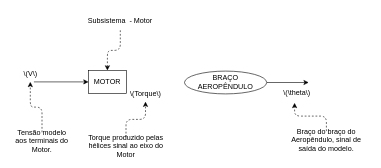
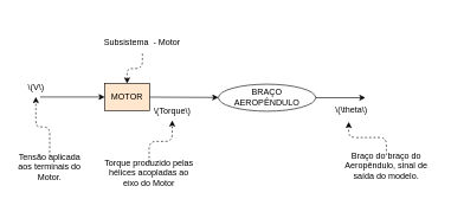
- <mxCell id="11" value="Subsistema&amp;nbsp; - Motor" style="text;html=1;strokeColor=none;fillColor=none;align=center;verticalAlign=middle;whiteSpace=wrap;rounded=0;" vertex="1" parent="1"><mxGeometry x="132" y="20" width="136" height="30" as="geometry" /></mxCell>
+ <mxCell id="11" value="Subsistema&amp;nbsp; - Motor" style="text;html=1;strokeColor=none;fillColor=none;align=center;verticalAlign=middle;whiteSpace=wrap;rounded=0;" vertex="1" parent="1"><mxGeometry x="132" y="45" width="136" height="30" as="geometry" /></mxCell>
- <mxCell id="4" value="MOTOR" style="rounded=0;whiteSpace=wrap;html=1;" parent="1" vertex="1"><mxGeometry x="147" y="117" width="63" height="38" as="geometry" /></mxCell>
+ <mxCell id="4" value="MOTOR" style="rounded=0;whiteSpace=wrap;html=1;fillColor=#ffe6cc;" parent="1" vertex="1"><mxGeometry x="147" y="117" width="63" height="38" as="geometry" /></mxCell>
+ <mxCell id="3" value="" style="edgeStyle=none;html=1;" edge="1" parent="1" source="4" target="7"><mxGeometry relative="1" as="geometry" /></mxCell>
- <mxCell id="13" value="Tensão modelo aos terminais do Motor." style="text;html=1;strokeColor=none;fillColor=none;align=center;verticalAlign=middle;whiteSpace=wrap;rounded=0;" vertex="1" parent="1"><mxGeometry x="20" y="220" width="99" height="30" as="geometry" /></mxCell>
+ <mxCell id="13" value="Tensão aplicada aos terminais do Motor." style="text;html=1;strokeColor=none;fillColor=none;align=center;verticalAlign=middle;whiteSpace=wrap;rounded=0;" vertex="1" parent="1"><mxGeometry x="20" y="220" width="99" height="30" as="geometry" /></mxCell>
- <mxCell id="15" value="Torque produzido pelas hélices sinal ao eixo do Motor&lt;br&gt;" style="text;html=1;strokeColor=none;fillColor=none;align=center;verticalAlign=middle;whiteSpace=wrap;rounded=0;" vertex="1" parent="1"><mxGeometry x="140" y="228" width="139" height="30" as="geometry" /></mxCell>
+ <mxCell id="15" value="Torque produzido pelas hélices acopladas ao eixo do Motor&lt;br&gt;" style="text;html=1;strokeColor=none;fillColor=none;align=center;verticalAlign=middle;whiteSpace=wrap;rounded=0;" vertex="1" parent="1"><mxGeometry x="140" y="228" width="139" height="30" as="geometry" /></mxCell>
